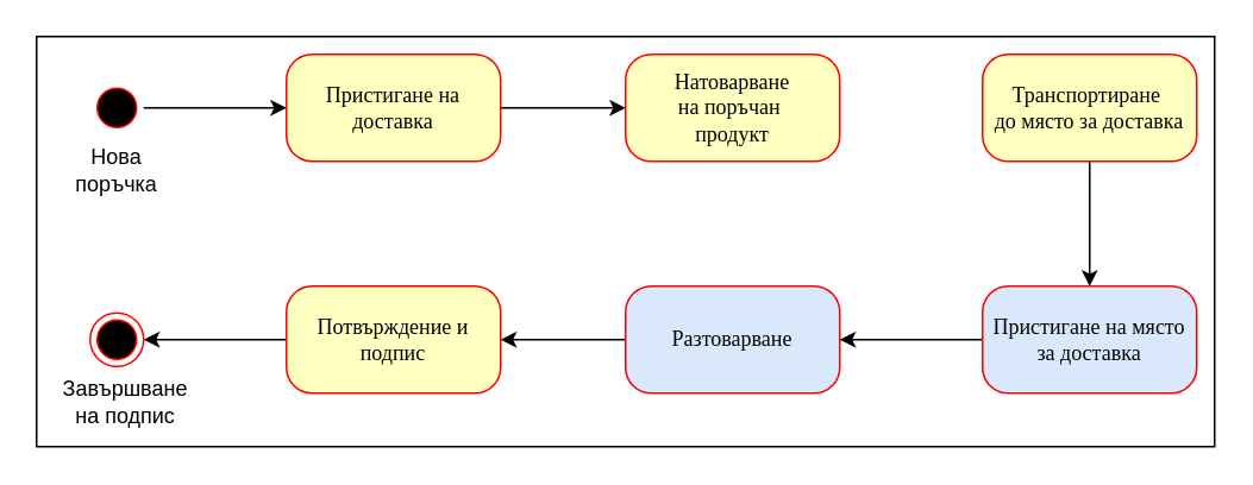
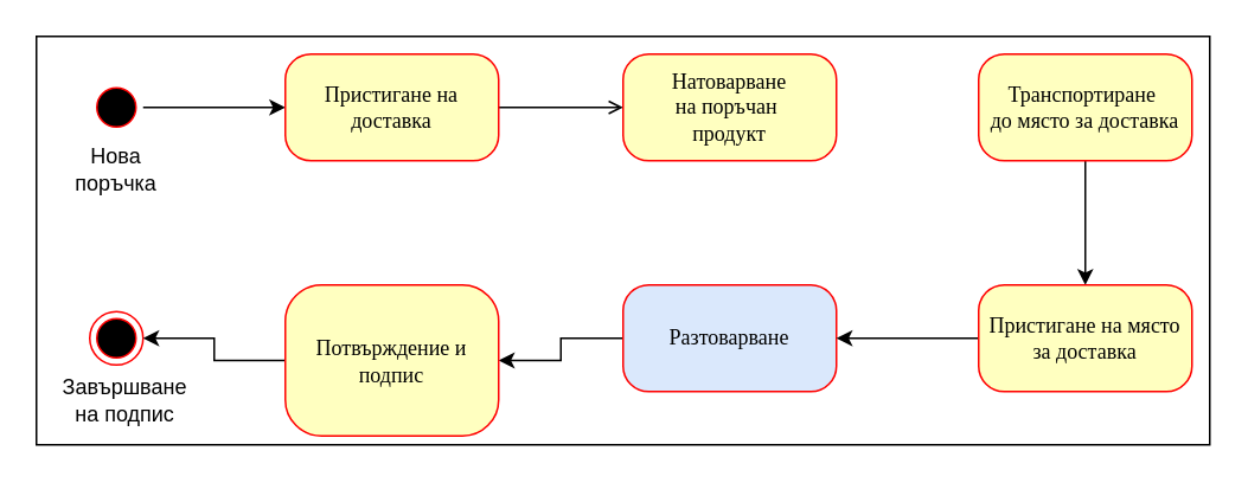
- <mxCell id="7" value="" style="edgeStyle=orthogonalEdgeStyle;rounded=0;orthogonalLoop=1;jettySize=auto;html=1;" parent="1" source="8" target="9" edge="1"><mxGeometry relative="1" as="geometry" /></mxCell>
+ <mxCell id="7" value="" style="edgeStyle=orthogonalEdgeStyle;rounded=0;orthogonalLoop=1;jettySize=auto;html=1;endArrow=open;" parent="1" source="8" target="9" edge="1"><mxGeometry relative="1" as="geometry" /></mxCell>
- <mxCell id="17" value="Потвърждение и подпис" style="rounded=1;whiteSpace=wrap;html=1;arcSize=24;fillColor=#ffffc0;strokeColor=#ff0000;shadow=0;comic=0;labelBackgroundColor=none;fontFamily=Verdana;fontSize=12;fontColor=#000000;align=center;" parent="1" vertex="1"><mxGeometry x="160" y="160" width="120" height="60" as="geometry" /></mxCell>
+ <mxCell id="17" value="Потвърждение и подпис" style="rounded=1;whiteSpace=wrap;html=1;arcSize=24;fillColor=#ffffc0;strokeColor=#ff0000;shadow=0;comic=0;labelBackgroundColor=none;fontFamily=Verdana;fontSize=12;fontColor=#000000;align=center;" parent="1" vertex="1"><mxGeometry x="160" y="160" width="120" height="85" as="geometry" /></mxCell>
- <mxCell id="13" value="Пристигане на място за доставка" style="rounded=1;whiteSpace=wrap;html=1;arcSize=24;fillColor=#dae8fc;strokeColor=#ff0000;shadow=0;comic=0;labelBackgroundColor=none;fontFamily=Verdana;fontSize=12;fontColor=#000000;align=center;" parent="1" vertex="1"><mxGeometry x="550" y="160" width="120" height="60" as="geometry" /></mxCell>
+ <mxCell id="13" value="Пристигане на място за доставка" style="rounded=1;whiteSpace=wrap;html=1;arcSize=24;fillColor=#ffffc0;strokeColor=#ff0000;shadow=0;comic=0;labelBackgroundColor=none;fontFamily=Verdana;fontSize=12;fontColor=#000000;align=center;" parent="1" vertex="1"><mxGeometry x="550" y="160" width="120" height="60" as="geometry" /></mxCell>
